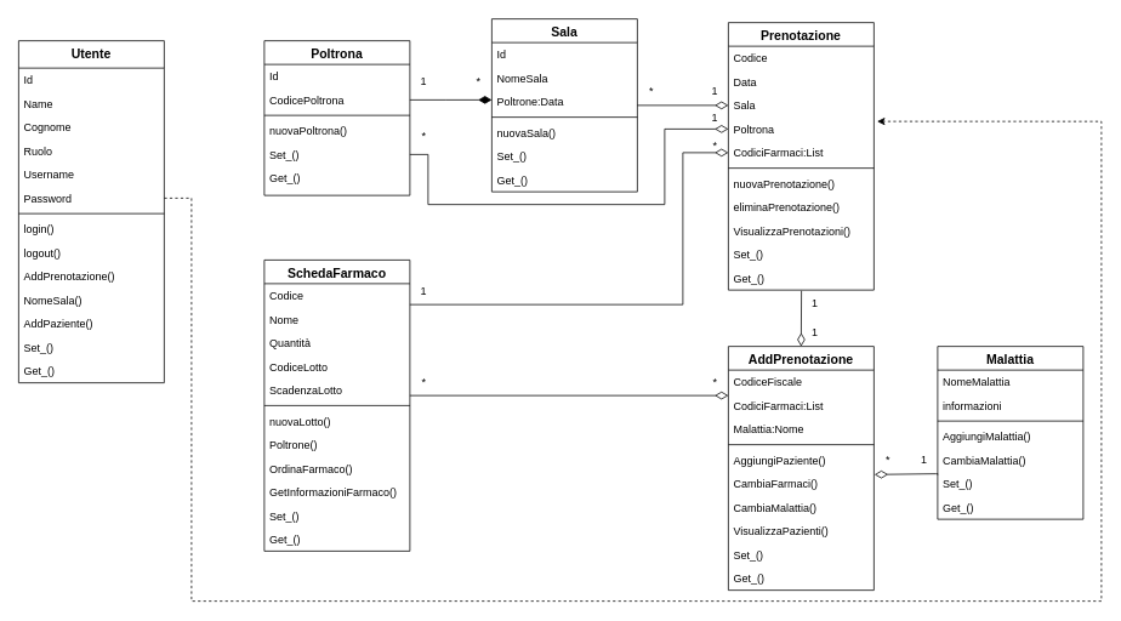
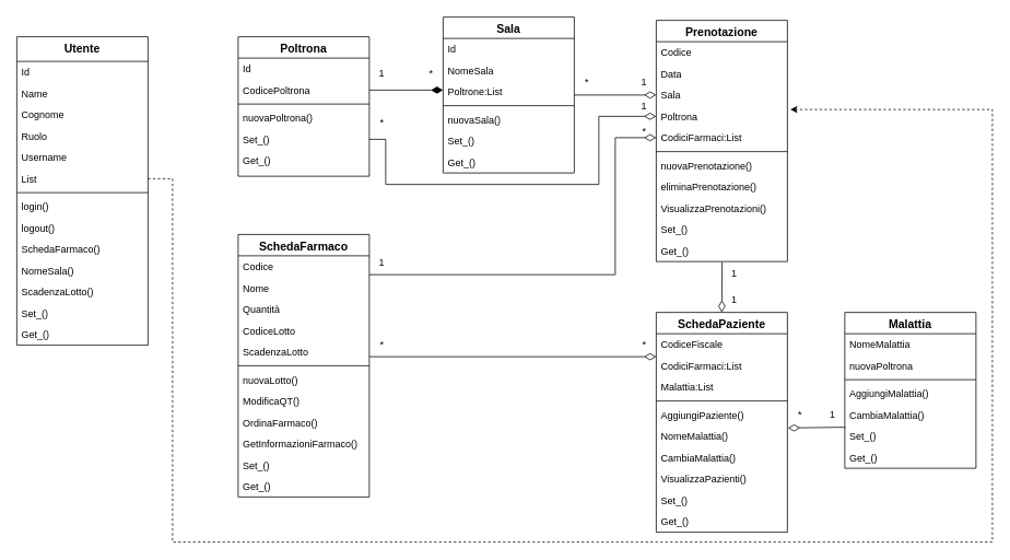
- <mxCell id="57" value="Poltrone:Data" style="text;align=left;verticalAlign=top;spacingLeft=4;spacingRight=4;overflow=hidden;rotatable=0;points=[[0,0.5],[1,0.5]];portConstraint=eastwest;rounded=0;shadow=0;html=0;" vertex="1" parent="54"><mxGeometry y="78" width="160" height="26" as="geometry" /></mxCell>
+ <mxCell id="57" value="Poltrone:List" style="text;align=left;verticalAlign=top;spacingLeft=4;spacingRight=4;overflow=hidden;rotatable=0;points=[[0,0.5],[1,0.5]];portConstraint=eastwest;rounded=0;shadow=0;html=0;" vertex="1" parent="54"><mxGeometry y="78" width="160" height="26" as="geometry" /></mxCell>
- <mxCell id="8" value="Password" style="text;align=left;verticalAlign=top;spacingLeft=4;spacingRight=4;overflow=hidden;rotatable=0;points=[[0,0.5],[1,0.5]];portConstraint=eastwest;rounded=0;shadow=0;html=0;" parent="2" vertex="1"><mxGeometry y="160" width="160" height="26" as="geometry" /></mxCell>
+ <mxCell id="8" value="List" style="text;align=left;verticalAlign=top;spacingLeft=4;spacingRight=4;overflow=hidden;rotatable=0;points=[[0,0.5],[1,0.5]];portConstraint=eastwest;rounded=0;shadow=0;html=0;" parent="2" vertex="1"><mxGeometry y="160" width="160" height="26" as="geometry" /></mxCell>
- <mxCell id="12" value="AddPrenotazione()" style="text;align=left;verticalAlign=top;spacingLeft=4;spacingRight=4;overflow=hidden;rotatable=0;points=[[0,0.5],[1,0.5]];portConstraint=eastwest;rounded=0;shadow=0;html=0;" vertex="1" parent="2"><mxGeometry y="246" width="160" height="26" as="geometry" /></mxCell>
+ <mxCell id="12" value="SchedaFarmaco()" style="text;align=left;verticalAlign=top;spacingLeft=4;spacingRight=4;overflow=hidden;rotatable=0;points=[[0,0.5],[1,0.5]];portConstraint=eastwest;rounded=0;shadow=0;html=0;" vertex="1" parent="2"><mxGeometry y="246" width="160" height="26" as="geometry" /></mxCell>
- <mxCell id="14" value="AddPaziente()" style="text;align=left;verticalAlign=top;spacingLeft=4;spacingRight=4;overflow=hidden;rotatable=0;points=[[0,0.5],[1,0.5]];portConstraint=eastwest;rounded=0;shadow=0;html=0;" vertex="1" parent="2"><mxGeometry y="298" width="160" height="26" as="geometry" /></mxCell>
+ <mxCell id="14" value="ScadenzaLotto()" style="text;align=left;verticalAlign=top;spacingLeft=4;spacingRight=4;overflow=hidden;rotatable=0;points=[[0,0.5],[1,0.5]];portConstraint=eastwest;rounded=0;shadow=0;html=0;" vertex="1" parent="2"><mxGeometry y="298" width="160" height="26" as="geometry" /></mxCell>
- <mxCell id="30" value="AddPrenotazione" style="swimlane;fontStyle=1;align=center;verticalAlign=top;childLayout=stackLayout;horizontal=1;startSize=26;horizontalStack=0;resizeParent=1;resizeLast=0;collapsible=1;marginBottom=0;rounded=0;shadow=0;strokeWidth=1;fontSize=14;" parent="1" vertex="1"><mxGeometry x="800" y="380" width="160" height="268" as="geometry"><mxRectangle x="550" y="140" width="160" height="26" as="alternateBounds" /></mxGeometry></mxCell>
+ <mxCell id="30" value="SchedaPaziente" style="swimlane;fontStyle=1;align=center;verticalAlign=top;childLayout=stackLayout;horizontal=1;startSize=26;horizontalStack=0;resizeParent=1;resizeLast=0;collapsible=1;marginBottom=0;rounded=0;shadow=0;strokeWidth=1;fontSize=14;" parent="1" vertex="1"><mxGeometry x="800" y="380" width="160" height="268" as="geometry"><mxRectangle x="550" y="140" width="160" height="26" as="alternateBounds" /></mxGeometry></mxCell>
- <mxCell id="89" value="informazioni" style="text;align=left;verticalAlign=top;spacingLeft=4;spacingRight=4;overflow=hidden;rotatable=0;points=[[0,0.5],[1,0.5]];portConstraint=eastwest;" vertex="1" parent="87"><mxGeometry y="52" width="160" height="26" as="geometry" /></mxCell>
+ <mxCell id="89" value="nuovaPoltrona" style="text;align=left;verticalAlign=top;spacingLeft=4;spacingRight=4;overflow=hidden;rotatable=0;points=[[0,0.5],[1,0.5]];portConstraint=eastwest;" vertex="1" parent="87"><mxGeometry y="52" width="160" height="26" as="geometry" /></mxCell>
- <mxCell id="33" value="Malattia:Nome" style="text;align=left;verticalAlign=top;spacingLeft=4;spacingRight=4;overflow=hidden;rotatable=0;points=[[0,0.5],[1,0.5]];portConstraint=eastwest;rounded=0;shadow=0;html=0;" parent="30" vertex="1"><mxGeometry y="78" width="160" height="26" as="geometry" /></mxCell>
+ <mxCell id="33" value="Malattia:List" style="text;align=left;verticalAlign=top;spacingLeft=4;spacingRight=4;overflow=hidden;rotatable=0;points=[[0,0.5],[1,0.5]];portConstraint=eastwest;rounded=0;shadow=0;html=0;" parent="30" vertex="1"><mxGeometry y="78" width="160" height="26" as="geometry" /></mxCell>
- <mxCell id="25" value="Poltrone()" style="text;align=left;verticalAlign=top;spacingLeft=4;spacingRight=4;overflow=hidden;rotatable=0;points=[[0,0.5],[1,0.5]];portConstraint=eastwest;rounded=0;shadow=0;html=0;" vertex="1" parent="17"><mxGeometry y="190" width="160" height="26" as="geometry" /></mxCell>
+ <mxCell id="25" value="ModificaQT()" style="text;align=left;verticalAlign=top;spacingLeft=4;spacingRight=4;overflow=hidden;rotatable=0;points=[[0,0.5],[1,0.5]];portConstraint=eastwest;rounded=0;shadow=0;html=0;" vertex="1" parent="17"><mxGeometry y="190" width="160" height="26" as="geometry" /></mxCell>
- <mxCell id="36" value="CambiaFarmaci()" style="text;align=left;verticalAlign=top;spacingLeft=4;spacingRight=4;overflow=hidden;rotatable=0;points=[[0,0.5],[1,0.5]];portConstraint=eastwest;rounded=0;shadow=0;html=0;" vertex="1" parent="30"><mxGeometry y="138" width="160" height="26" as="geometry" /></mxCell>
+ <mxCell id="36" value="NomeMalattia()" style="text;align=left;verticalAlign=top;spacingLeft=4;spacingRight=4;overflow=hidden;rotatable=0;points=[[0,0.5],[1,0.5]];portConstraint=eastwest;rounded=0;shadow=0;html=0;" vertex="1" parent="30"><mxGeometry y="138" width="160" height="26" as="geometry" /></mxCell>
